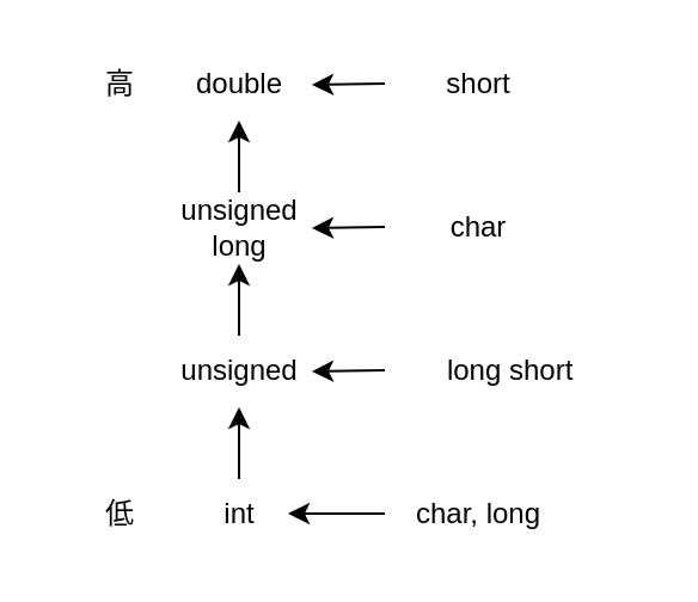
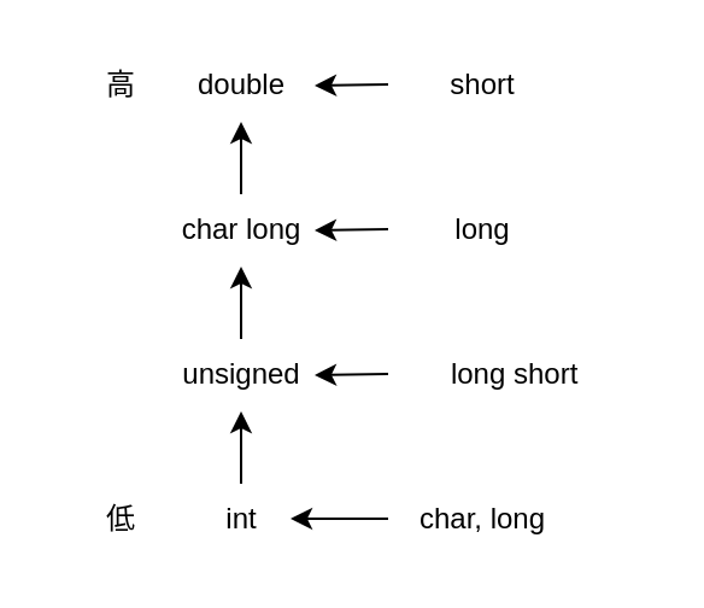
- <mxCell id="13" value="unsigned long" style="text;html=1;strokeColor=none;fillColor=none;align=center;verticalAlign=middle;whiteSpace=wrap;rounded=0;" vertex="1" parent="1"><mxGeometry x="70" y="80" width="60" height="30" as="geometry" /></mxCell>
+ <mxCell id="13" value="char long" style="text;html=1;strokeColor=none;fillColor=none;align=center;verticalAlign=middle;whiteSpace=wrap;rounded=0;" vertex="1" parent="1"><mxGeometry x="70" y="80" width="60" height="30" as="geometry" /></mxCell>
- <mxCell id="15" value="char" style="text;html=1;strokeColor=none;fillColor=none;align=center;verticalAlign=middle;whiteSpace=wrap;rounded=0;" vertex="1" parent="1"><mxGeometry x="170" y="80" width="60" height="30" as="geometry" /></mxCell>
+ <mxCell id="15" value="long" style="text;html=1;strokeColor=none;fillColor=none;align=center;verticalAlign=middle;whiteSpace=wrap;rounded=0;" vertex="1" parent="1"><mxGeometry x="170" y="80" width="60" height="30" as="geometry" /></mxCell>
